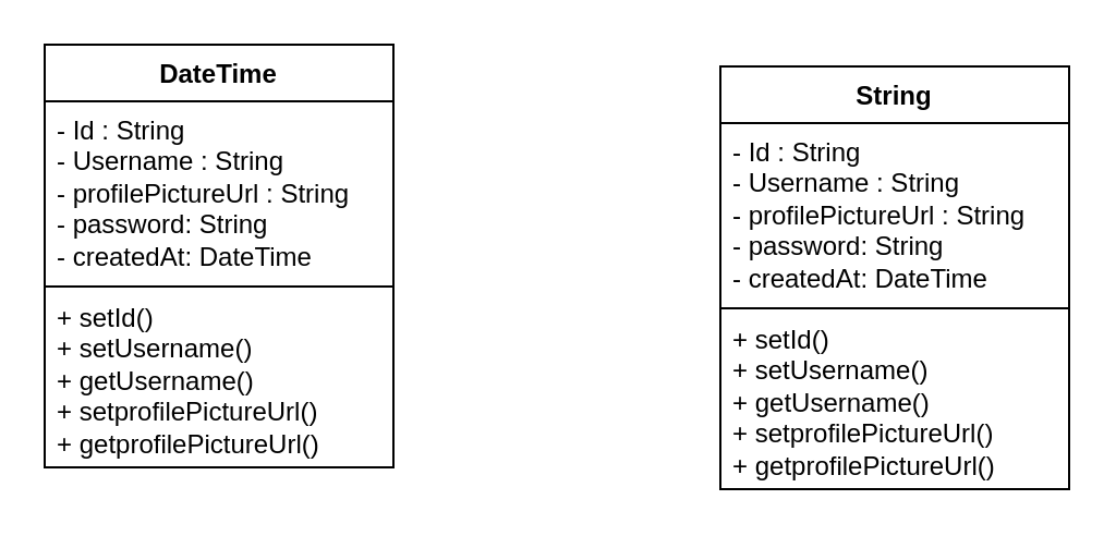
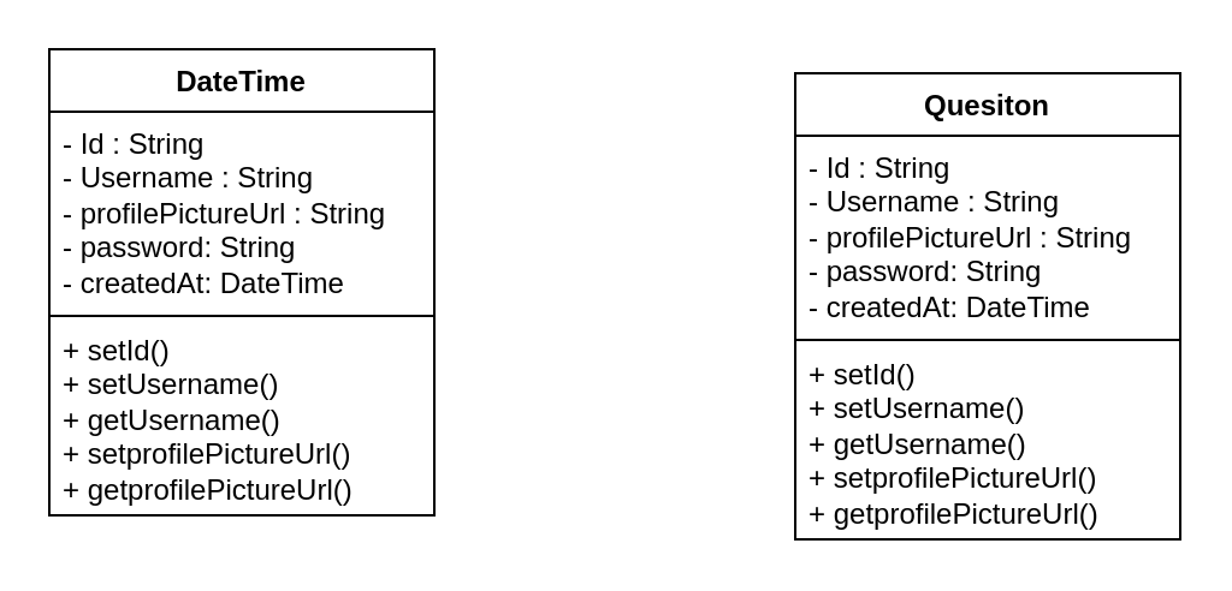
- <mxCell id="6" value="String" style="swimlane;fontStyle=1;align=center;verticalAlign=top;childLayout=stackLayout;horizontal=1;startSize=26;horizontalStack=0;resizeParent=1;resizeParentMax=0;resizeLast=0;collapsible=1;marginBottom=0;whiteSpace=wrap;html=1;" vertex="1" parent="1"><mxGeometry x="330" y="30" width="160" height="194" as="geometry" /></mxCell>
+ <mxCell id="6" value="Quesiton" style="swimlane;fontStyle=1;align=center;verticalAlign=top;childLayout=stackLayout;horizontal=1;startSize=26;horizontalStack=0;resizeParent=1;resizeParentMax=0;resizeLast=0;collapsible=1;marginBottom=0;whiteSpace=wrap;html=1;" vertex="1" parent="1"><mxGeometry x="330" y="30" width="160" height="194" as="geometry" /></mxCell>
